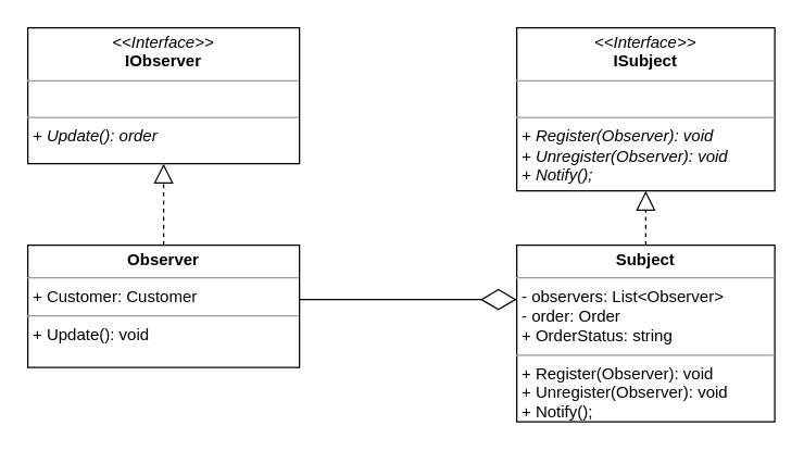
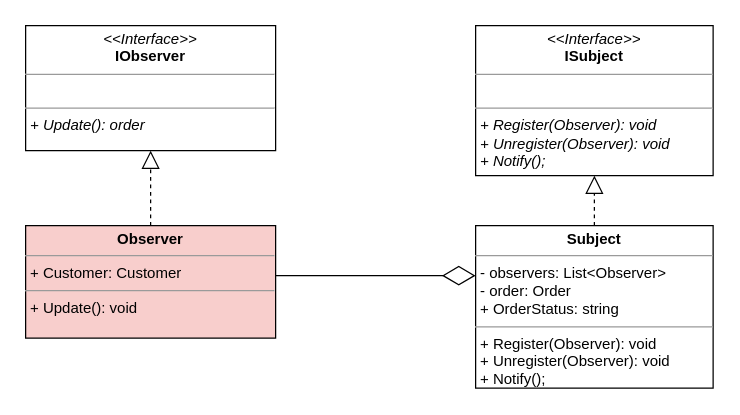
- <mxCell id="5" value="&lt;p style=&quot;margin: 0px ; margin-top: 4px ; text-align: center&quot;&gt;&lt;b&gt;Observer&lt;/b&gt;&lt;/p&gt;&lt;hr size=&quot;1&quot;&gt;&lt;p style=&quot;margin: 0px ; margin-left: 4px&quot;&gt;+ Customer: Customer&lt;/p&gt;&lt;hr size=&quot;1&quot;&gt;&lt;p style=&quot;margin: 0px ; margin-left: 4px&quot;&gt;+ Update(): void&lt;/p&gt;" style="verticalAlign=top;align=left;overflow=fill;fontSize=12;fontFamily=Helvetica;html=1;" vertex="1" parent="1"><mxGeometry x="20" y="180" width="200" height="90" as="geometry" /></mxCell>
+ <mxCell id="5" value="&lt;p style=&quot;margin: 0px ; margin-top: 4px ; text-align: center&quot;&gt;&lt;b&gt;Observer&lt;/b&gt;&lt;/p&gt;&lt;hr size=&quot;1&quot;&gt;&lt;p style=&quot;margin: 0px ; margin-left: 4px&quot;&gt;+ Customer: Customer&lt;/p&gt;&lt;hr size=&quot;1&quot;&gt;&lt;p style=&quot;margin: 0px ; margin-left: 4px&quot;&gt;+ Update(): void&lt;/p&gt;" style="verticalAlign=top;align=left;overflow=fill;fontSize=12;fontFamily=Helvetica;html=1;fillColor=#f8cecc;" vertex="1" parent="1"><mxGeometry x="20" y="180" width="200" height="90" as="geometry" /></mxCell>
